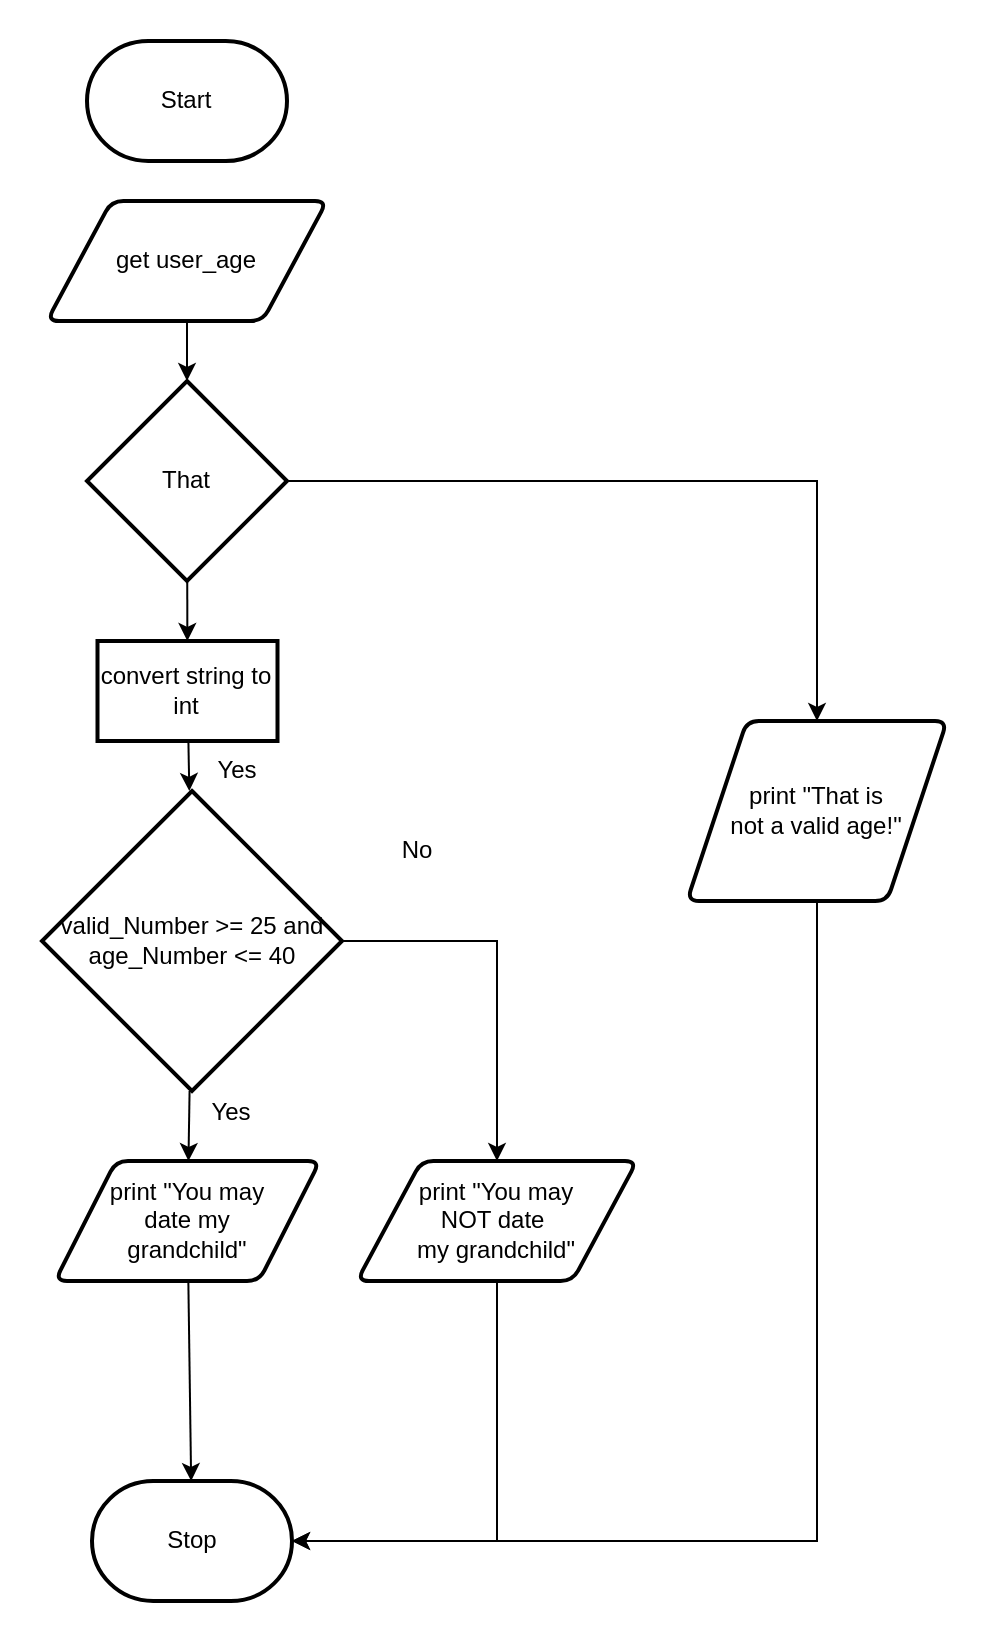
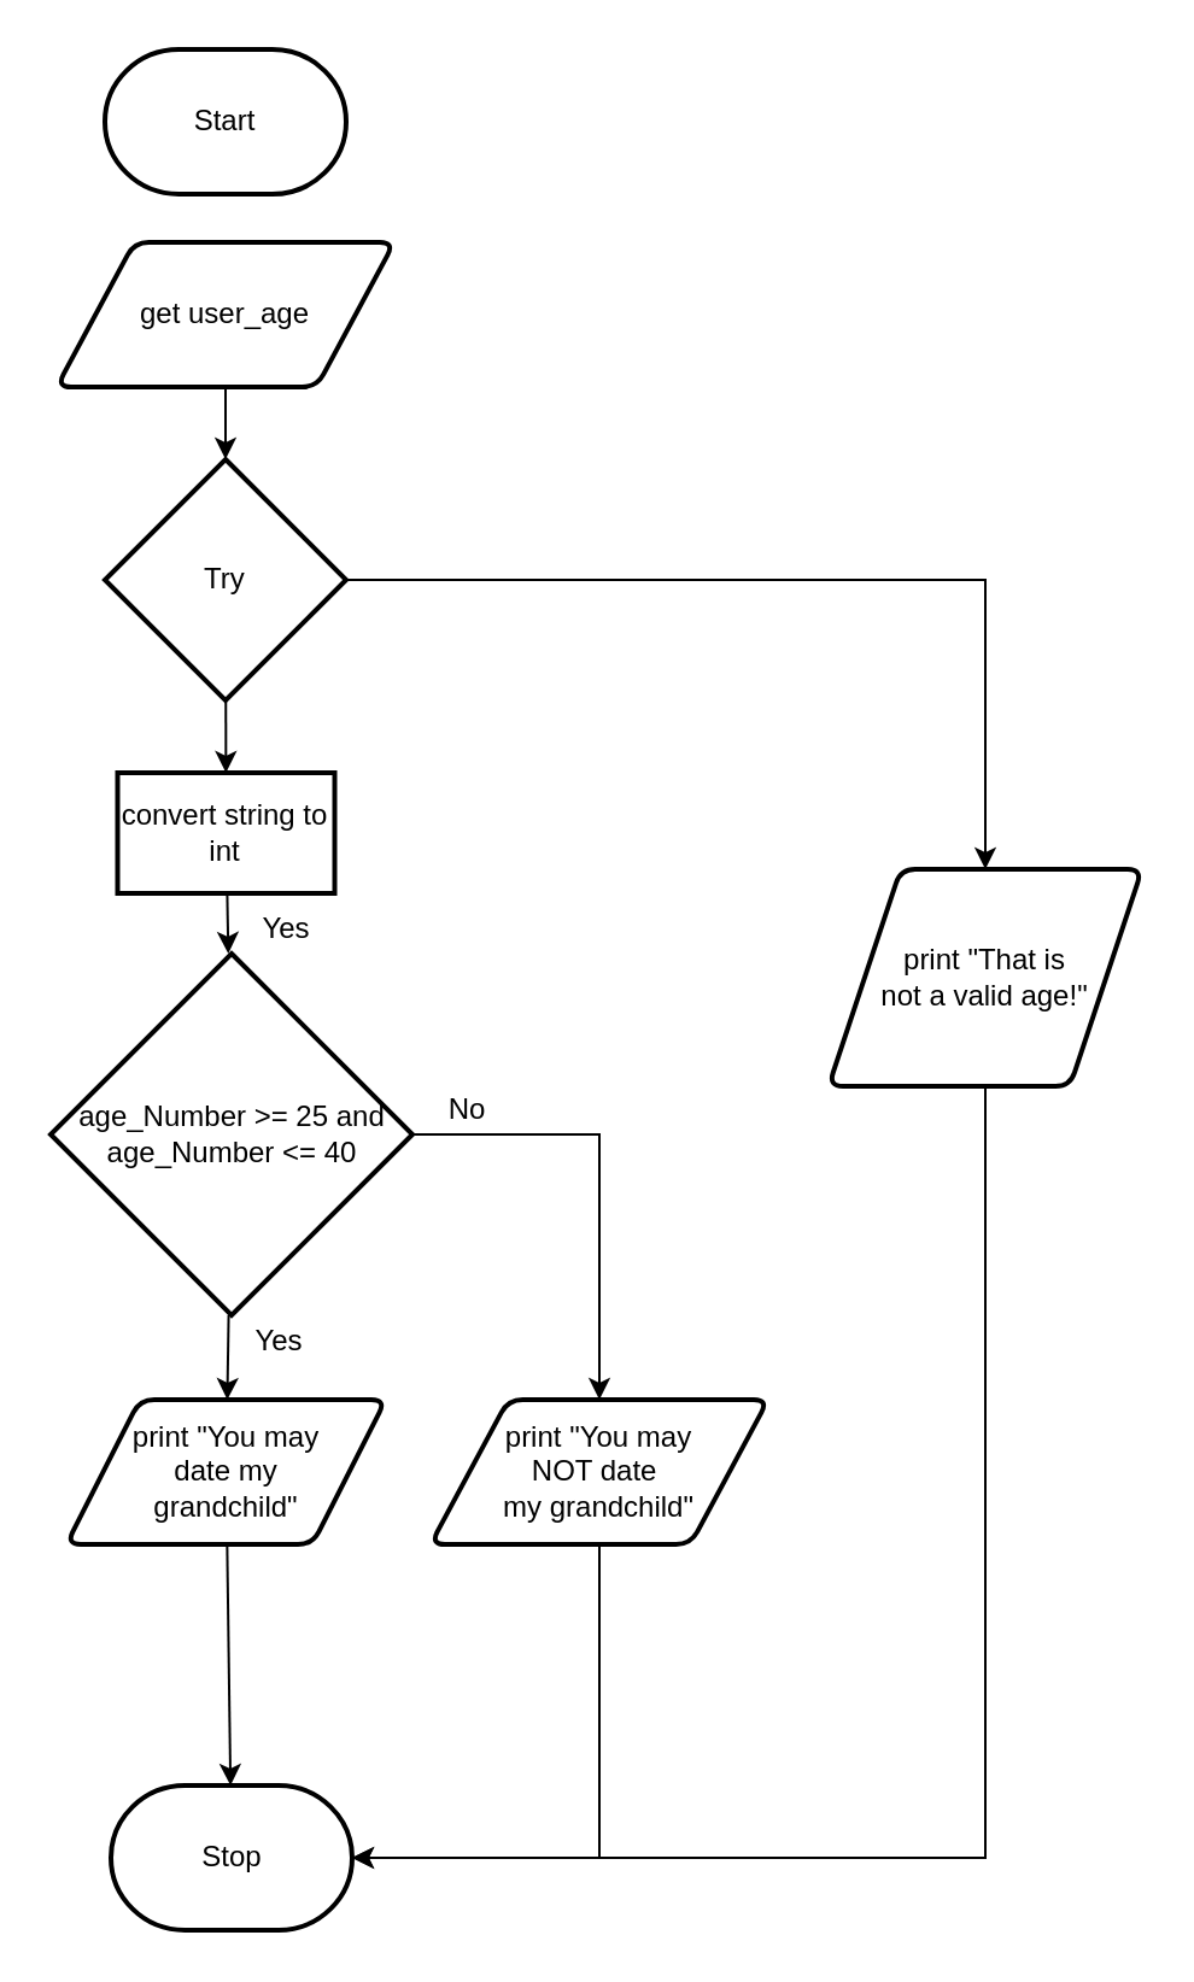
- <mxCell id="16" value="That" style="strokeWidth=2;html=1;shape=mxgraph.flowchart.decision;whiteSpace=wrap;" vertex="1" parent="1"><mxGeometry x="43" y="190" width="100" height="100" as="geometry" /></mxCell>
+ <mxCell id="16" value="Try" style="strokeWidth=2;html=1;shape=mxgraph.flowchart.decision;whiteSpace=wrap;" vertex="1" parent="1"><mxGeometry x="43" y="190" width="100" height="100" as="geometry" /></mxCell>
- <mxCell id="21" value="No" style="text;html=1;align=center;verticalAlign=middle;resizable=0;points=[];autosize=1;strokeColor=none;fillColor=none;" vertex="1" parent="1"><mxGeometry x="193" y="415" width="30" height="20" as="geometry" /></mxCell>
+ <mxCell id="21" value="No" style="text;html=1;align=center;verticalAlign=middle;resizable=0;points=[];autosize=1;strokeColor=none;fillColor=none;" vertex="1" parent="1"><mxGeometry x="178" y="450" width="30" height="20" as="geometry" /></mxCell>
- <mxCell id="10" value="valid_Number &amp;gt;= 25 and age_Number &amp;lt;= 40" style="strokeWidth=2;html=1;shape=mxgraph.flowchart.decision;whiteSpace=wrap;" vertex="1" parent="1"><mxGeometry x="20.5" y="395" width="150" height="150" as="geometry" /></mxCell>
+ <mxCell id="10" value="age_Number &amp;gt;= 25 and age_Number &amp;lt;= 40" style="strokeWidth=2;html=1;shape=mxgraph.flowchart.decision;whiteSpace=wrap;" vertex="1" parent="1"><mxGeometry x="20.5" y="395" width="150" height="150" as="geometry" /></mxCell>
